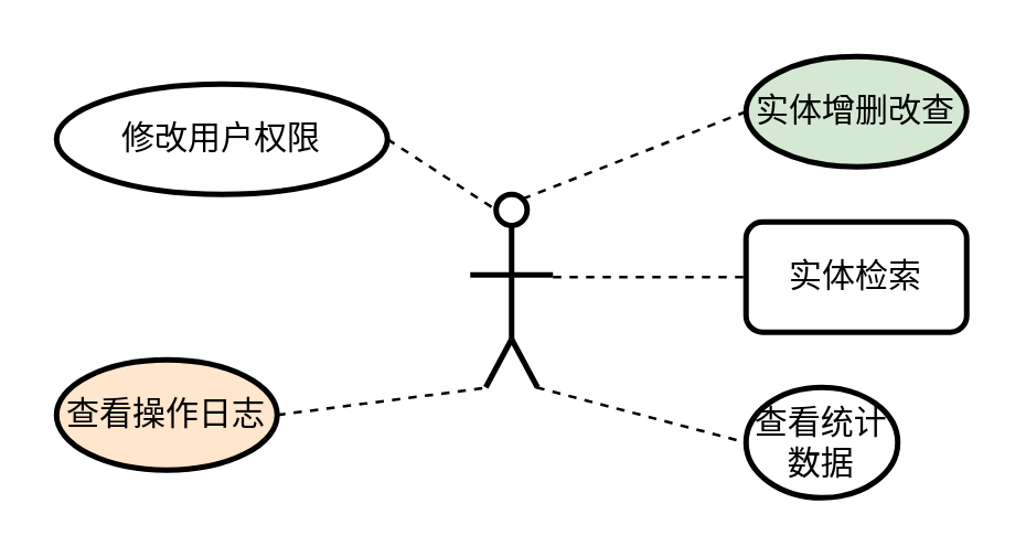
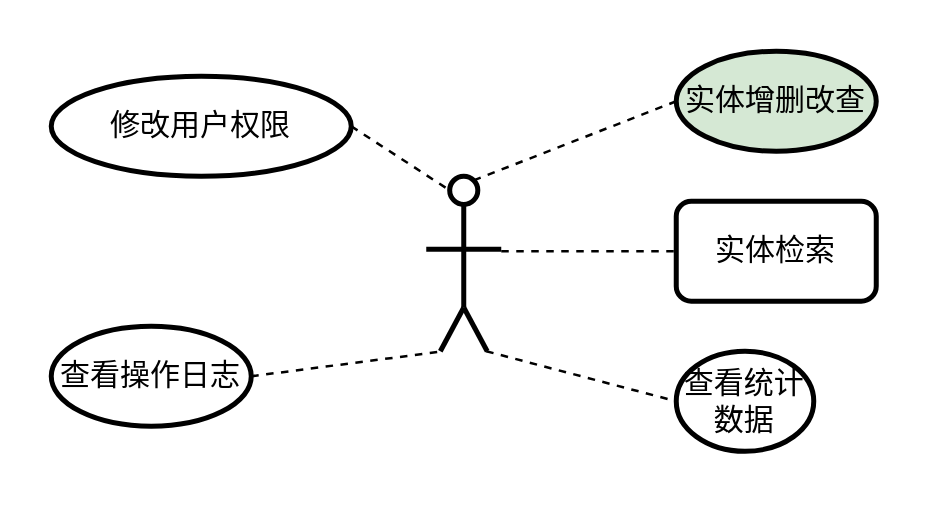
- <mxCell id="5" value="查看操作日志" style="ellipse;whiteSpace=wrap;html=1;strokeWidth=2;fillColor=#ffe6cc;" parent="1" vertex="1"><mxGeometry x="20" y="130" width="80" height="40" as="geometry" /></mxCell>
+ <mxCell id="5" value="查看操作日志" style="ellipse;whiteSpace=wrap;html=1;strokeWidth=2;" parent="1" vertex="1"><mxGeometry x="20" y="130" width="80" height="40" as="geometry" /></mxCell>
